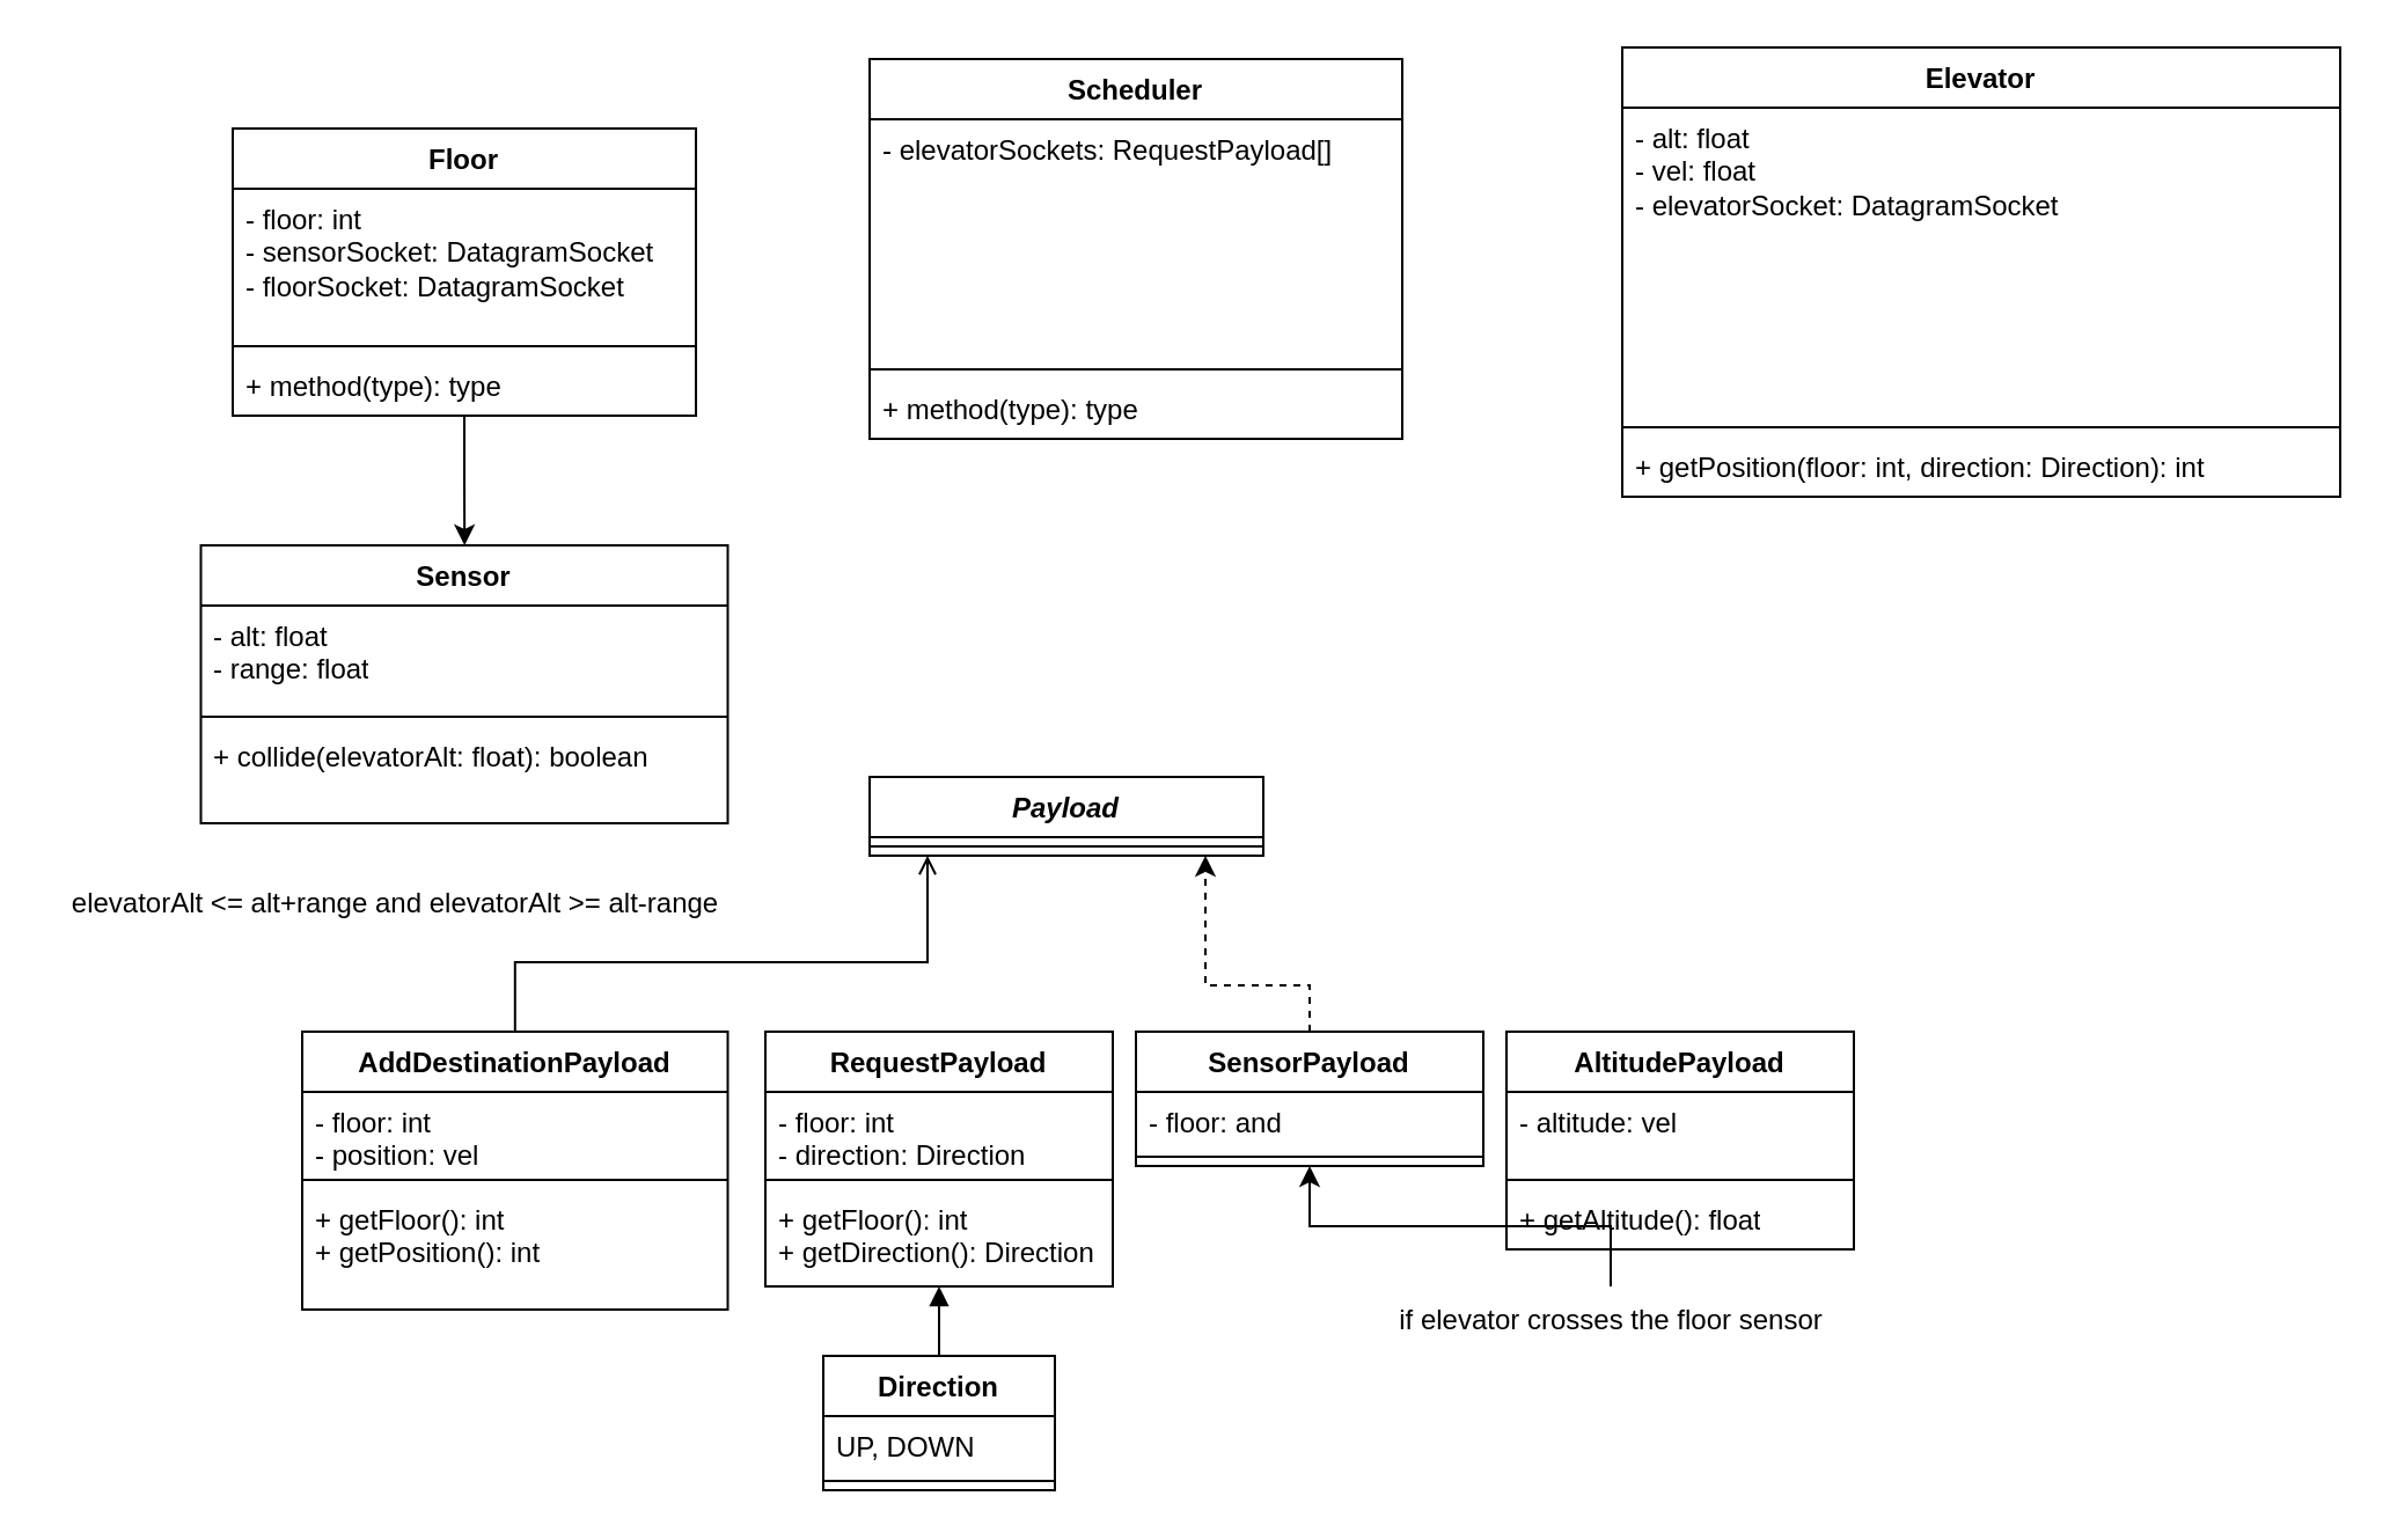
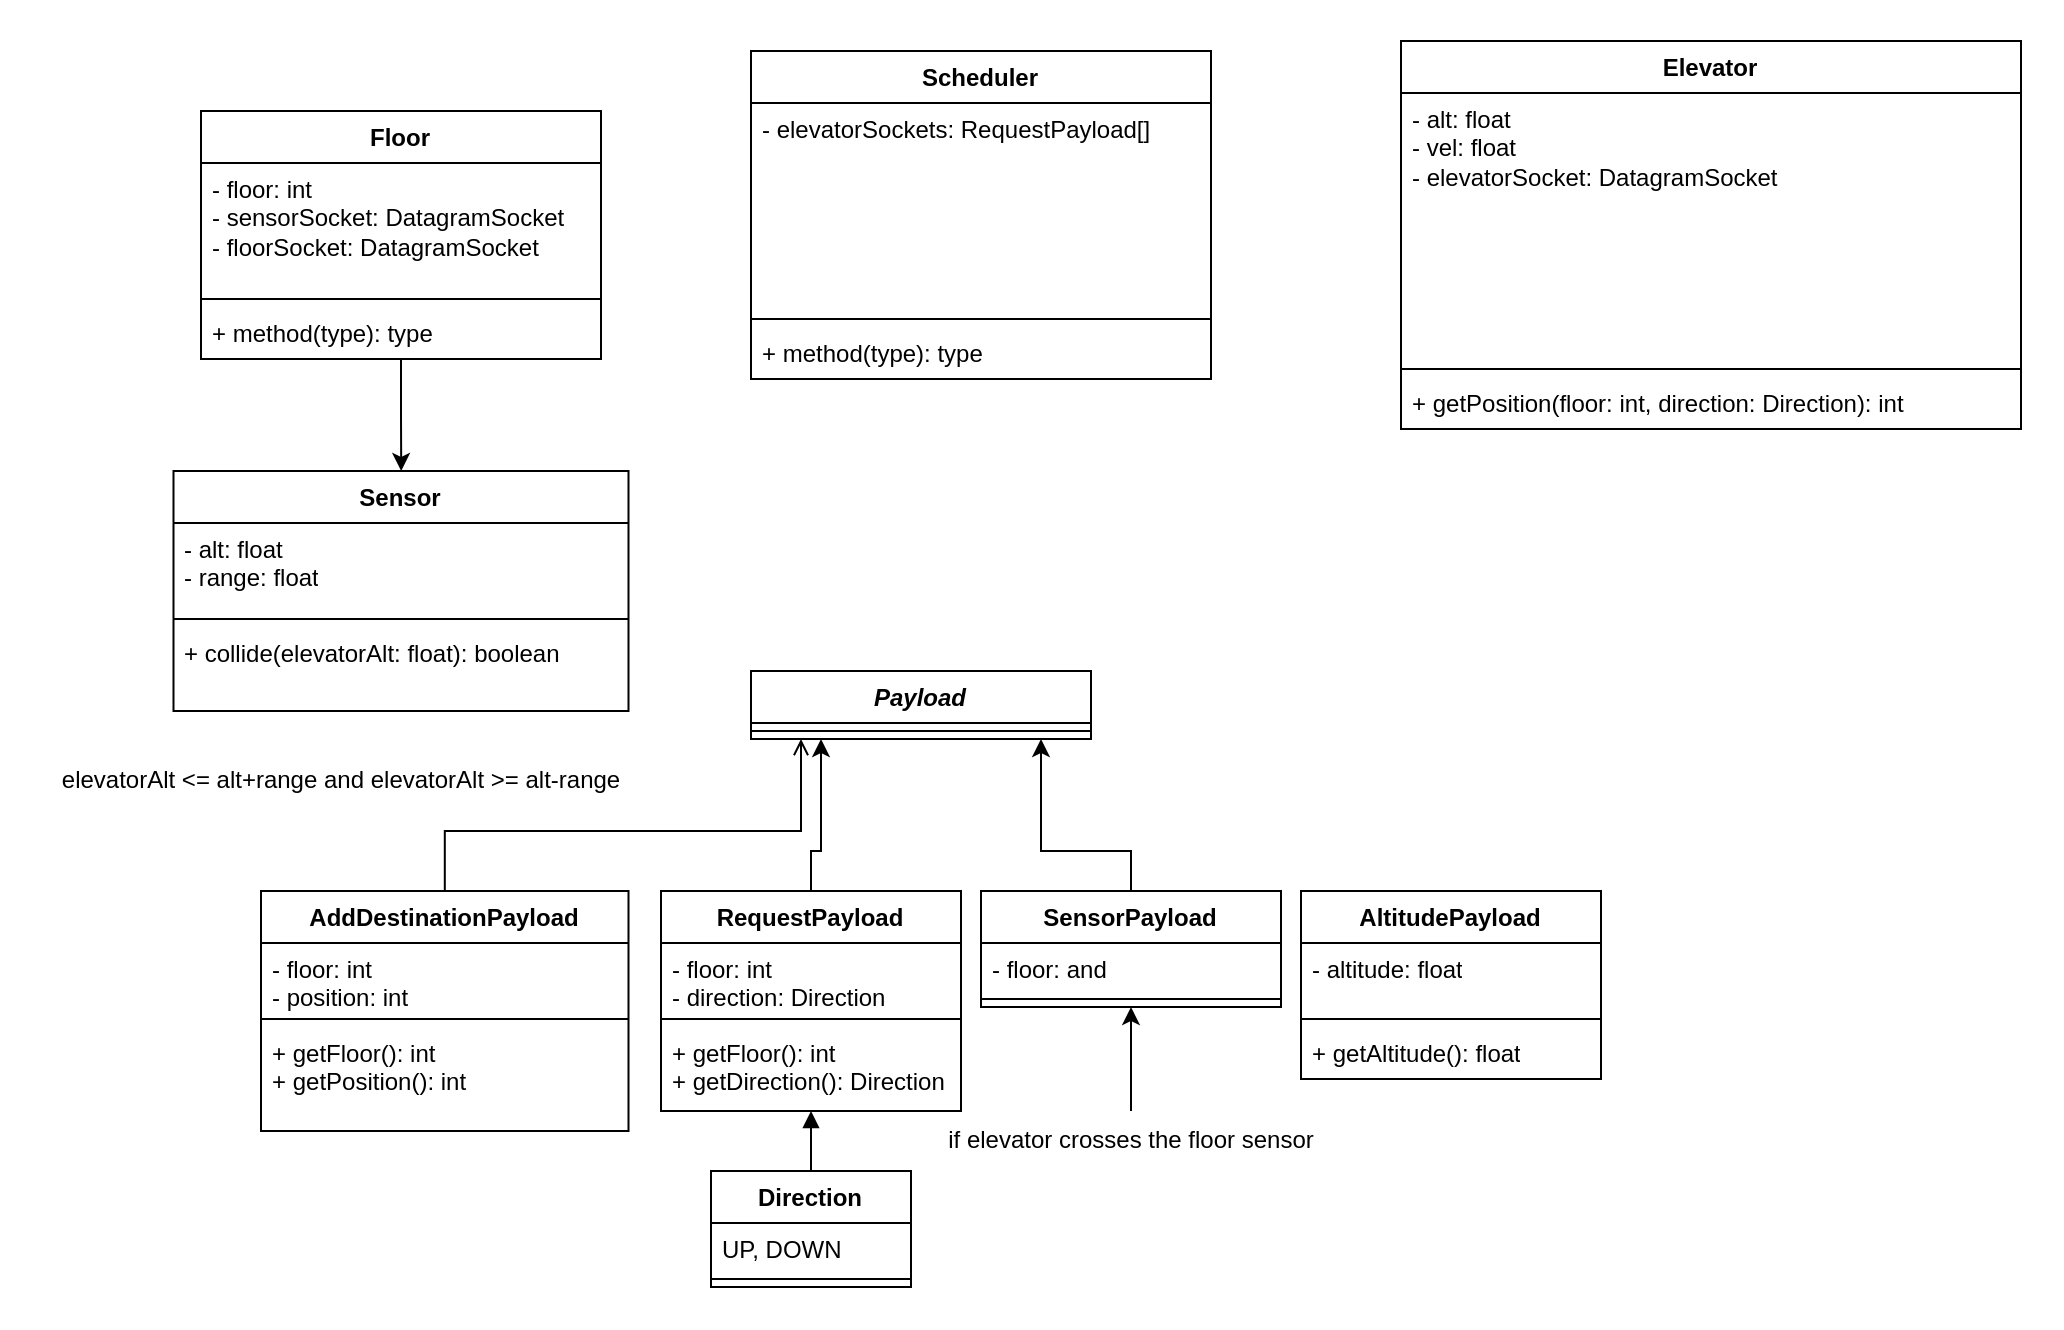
+ <mxCell id="21" style="edgeStyle=orthogonalEdgeStyle;rounded=0;orthogonalLoop=1;jettySize=auto;html=1;" edge="1" parent="1" source="22" target="19"><mxGeometry relative="1" as="geometry"><Array as="points"><mxPoint x="405" y="425" /><mxPoint x="410" y="425" /></Array></mxGeometry></mxCell>
- <mxCell id="26" style="edgeStyle=orthogonalEdgeStyle;rounded=0;orthogonalLoop=1;jettySize=auto;html=1;dashed=1;" edge="1" parent="1" source="27" target="19"><mxGeometry relative="1" as="geometry"><Array as="points"><mxPoint x="565" y="425" /><mxPoint x="520" y="425" /></Array></mxGeometry></mxCell>
+ <mxCell id="26" style="edgeStyle=orthogonalEdgeStyle;rounded=0;orthogonalLoop=1;jettySize=auto;html=1;" edge="1" parent="1" source="27" target="19"><mxGeometry relative="1" as="geometry"><Array as="points"><mxPoint x="565" y="425" /><mxPoint x="520" y="425" /></Array></mxGeometry></mxCell>
- <mxCell id="31" value="- altitude: vel" style="text;strokeColor=none;fillColor=none;align=left;verticalAlign=top;spacingLeft=4;spacingRight=4;overflow=hidden;rotatable=0;points=[[0,0.5],[1,0.5]];portConstraint=eastwest;whiteSpace=wrap;html=1;" vertex="1" parent="30"><mxGeometry y="26" width="150" height="34" as="geometry" /></mxCell>
+ <mxCell id="31" value="- altitude: float" style="text;strokeColor=none;fillColor=none;align=left;verticalAlign=top;spacingLeft=4;spacingRight=4;overflow=hidden;rotatable=0;points=[[0,0.5],[1,0.5]];portConstraint=eastwest;whiteSpace=wrap;html=1;" vertex="1" parent="30"><mxGeometry y="26" width="150" height="34" as="geometry" /></mxCell>
- <mxCell id="43" value="- floor: int&lt;br&gt;- position: vel" style="text;strokeColor=none;fillColor=none;align=left;verticalAlign=top;spacingLeft=4;spacingRight=4;overflow=hidden;rotatable=0;points=[[0,0.5],[1,0.5]];portConstraint=eastwest;whiteSpace=wrap;html=1;" vertex="1" parent="42"><mxGeometry y="26" width="183.75" height="34" as="geometry" /></mxCell>
+ <mxCell id="43" value="- floor: int&lt;br&gt;- position: int" style="text;strokeColor=none;fillColor=none;align=left;verticalAlign=top;spacingLeft=4;spacingRight=4;overflow=hidden;rotatable=0;points=[[0,0.5],[1,0.5]];portConstraint=eastwest;whiteSpace=wrap;html=1;" vertex="1" parent="42"><mxGeometry y="26" width="183.75" height="34" as="geometry" /></mxCell>
- <mxCell id="35" value="if elevator crosses the floor sensor" style="text;html=1;align=center;verticalAlign=middle;resizable=0;points=[];autosize=1;strokeColor=none;fillColor=none;" vertex="1" parent="1"><mxGeometry x="590" y="555" width="210" height="30" as="geometry" /></mxCell>
+ <mxCell id="35" value="if elevator crosses the floor sensor" style="text;html=1;align=center;verticalAlign=middle;resizable=0;points=[];autosize=1;strokeColor=none;fillColor=none;" vertex="1" parent="1"><mxGeometry x="460" y="555" width="210" height="30" as="geometry" /></mxCell>
